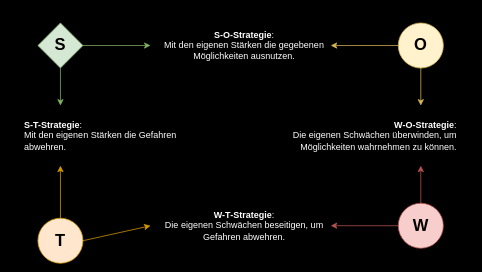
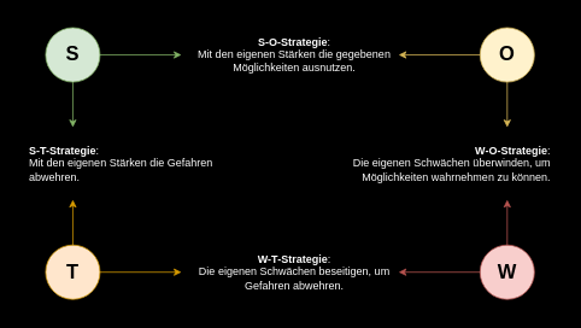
- <mxCell id="6" value="S" style="rhombus;whiteSpace=wrap;html=1;aspect=fixed;align=center;fontStyle=1;fontSize=22;fillColor=#d5e8d4;strokeColor=#82b366;" vertex="1" parent="1"><mxGeometry x="50" y="30" width="60" height="60" as="geometry" /></mxCell>
+ <mxCell id="6" value="S" style="ellipse;whiteSpace=wrap;html=1;aspect=fixed;align=center;fontStyle=1;fontSize=22;fillColor=#d5e8d4;strokeColor=#82b366;" vertex="1" parent="1"><mxGeometry x="50" y="30" width="60" height="60" as="geometry" /></mxCell>
- <mxCell id="8" value="T" style="ellipse;whiteSpace=wrap;html=1;aspect=fixed;align=center;fontStyle=1;fontSize=22;fillColor=#ffe6cc;strokeColor=#d79b00;" vertex="1" parent="1"><mxGeometry x="50" y="290" width="60" height="60" as="geometry" /></mxCell>
+ <mxCell id="8" value="T" style="ellipse;whiteSpace=wrap;html=1;aspect=fixed;align=center;fontStyle=1;fontSize=22;fillColor=#ffe6cc;strokeColor=#d79b00;" vertex="1" parent="1"><mxGeometry x="50" y="270" width="60" height="60" as="geometry" /></mxCell>
